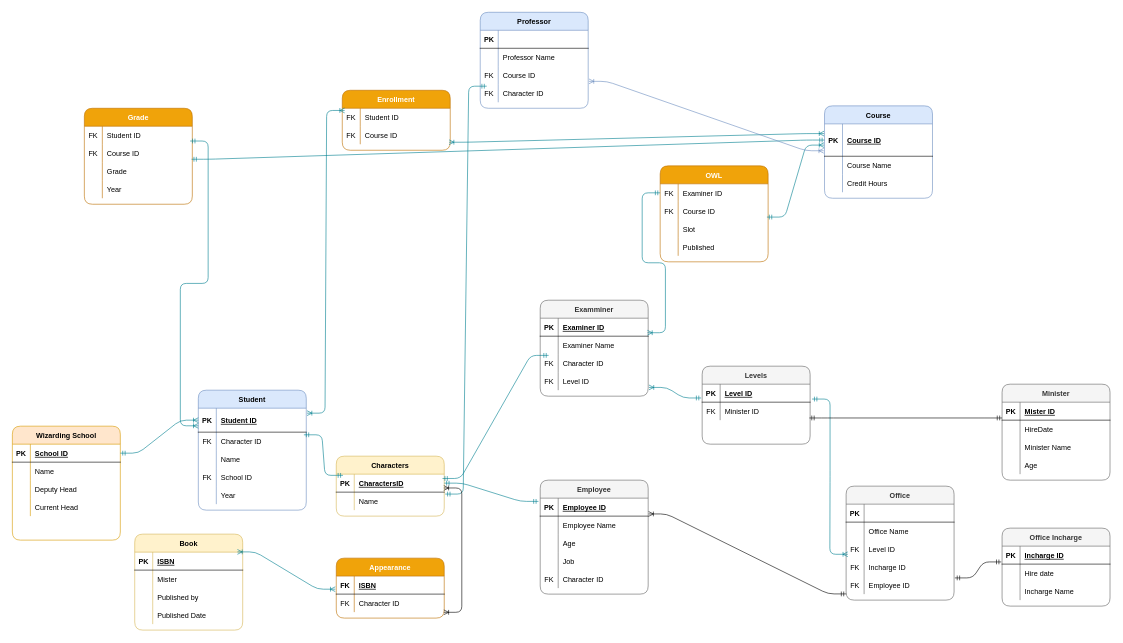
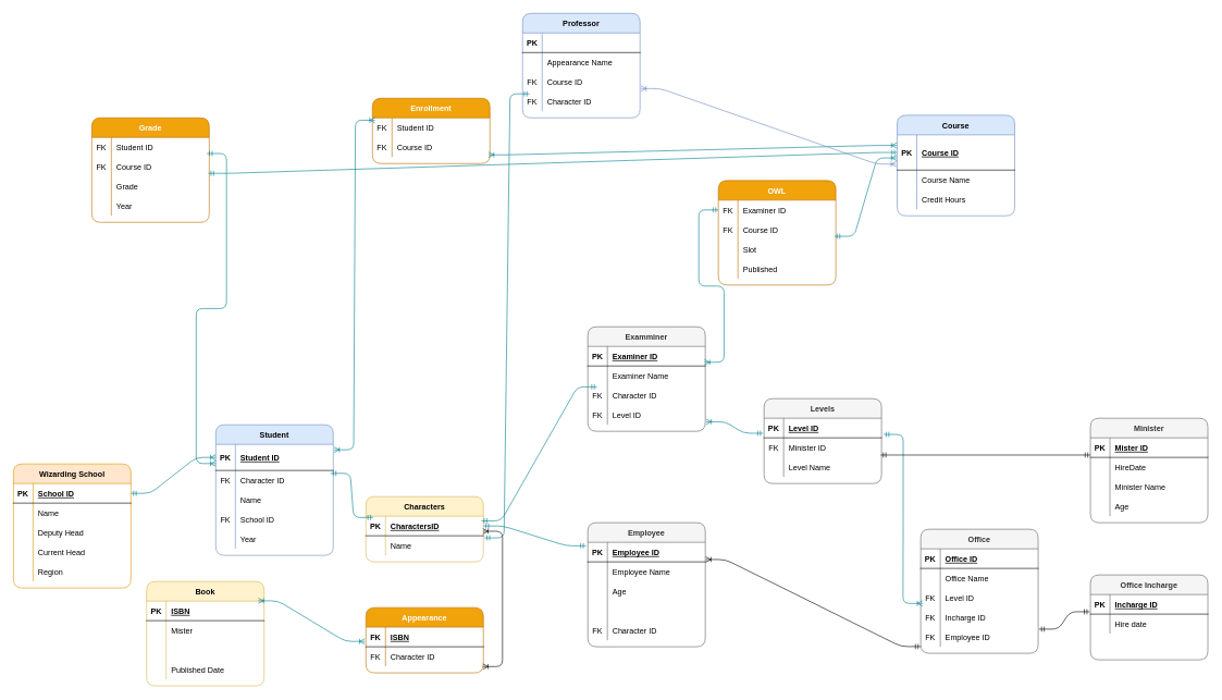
- <mxCell id="76" value="Professor Name" style="shape=partialRectangle;connectable=0;fillColor=none;top=0;left=0;bottom=0;right=0;align=left;spacingLeft=6;overflow=hidden;rounded=1;" parent="74" vertex="1"><mxGeometry x="30" width="150" height="30" as="geometry" /></mxCell>
+ <mxCell id="76" value="Appearance Name" style="shape=partialRectangle;connectable=0;fillColor=none;top=0;left=0;bottom=0;right=0;align=left;spacingLeft=6;overflow=hidden;rounded=1;" parent="74" vertex="1"><mxGeometry x="30" width="150" height="30" as="geometry" /></mxCell>
+ <mxCell id="105" value="Level Name" style="shape=partialRectangle;connectable=0;fillColor=none;top=0;left=0;bottom=0;right=0;align=left;spacingLeft=6;overflow=hidden;rounded=1;" parent="103" vertex="1"><mxGeometry x="30" width="150" height="30" as="geometry" /></mxCell>
+ <mxCell id="125" value="Office ID" style="shape=partialRectangle;connectable=0;fillColor=none;top=0;left=0;bottom=0;right=0;align=left;spacingLeft=6;fontStyle=5;overflow=hidden;rounded=1;" parent="123" vertex="1"><mxGeometry x="30" width="150" height="30" as="geometry" /></mxCell>
+ <mxCell id="17" value="Region" style="shape=partialRectangle;connectable=0;fillColor=none;top=0;left=0;bottom=0;right=0;align=left;spacingLeft=6;overflow=hidden;rounded=1;" parent="15" vertex="1"><mxGeometry x="30" width="150" height="30" as="geometry" /></mxCell>
- <mxCell id="118" value="Job" style="shape=partialRectangle;connectable=0;fillColor=none;top=0;left=0;bottom=0;right=0;align=left;spacingLeft=6;overflow=hidden;rounded=1;" parent="116" vertex="1"><mxGeometry x="30" width="150" height="30" as="geometry" /></mxCell>
- <mxCell id="194" value="Incharge Name" style="shape=partialRectangle;connectable=0;fillColor=none;top=0;left=0;bottom=0;right=0;align=left;spacingLeft=6;overflow=hidden;rounded=1;" parent="192" vertex="1"><mxGeometry x="30" width="150" height="30" as="geometry" /></mxCell>
- <mxCell id="27" value="Published by" style="shape=partialRectangle;connectable=0;fillColor=none;top=0;left=0;bottom=0;right=0;align=left;spacingLeft=6;overflow=hidden;rounded=1;" parent="25" vertex="1"><mxGeometry x="30" width="150" height="30" as="geometry" /></mxCell>
